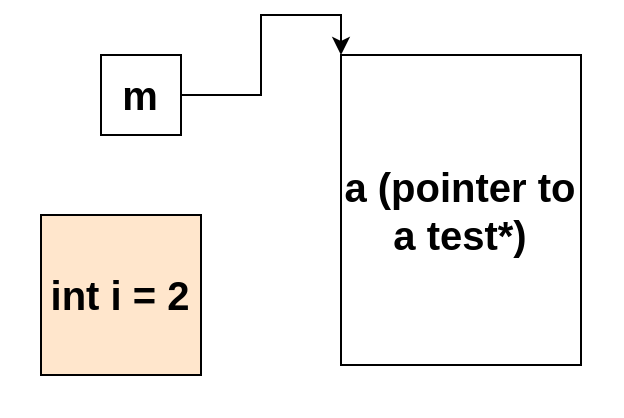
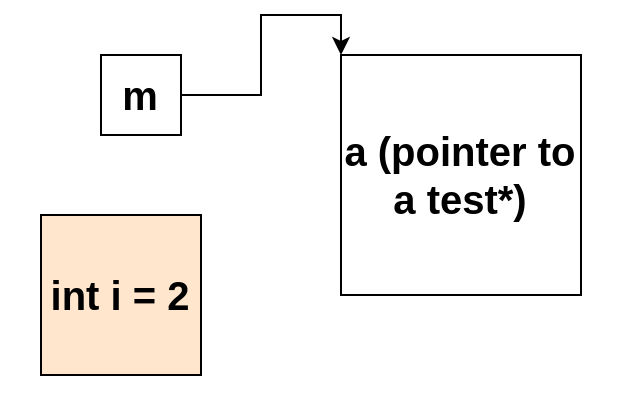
- <mxCell id="5" value="a (pointer to a test*)" style="rounded=0;whiteSpace=wrap;html=1;fontSize=20;fontStyle=1" parent="1" vertex="1"><mxGeometry x="170" y="20" width="120" height="155" as="geometry" /></mxCell>
+ <mxCell id="5" value="a (pointer to a test*)" style="rounded=0;whiteSpace=wrap;html=1;fontSize=20;fontStyle=1" parent="1" vertex="1"><mxGeometry x="170" y="20" width="120" height="120" as="geometry" /></mxCell>
